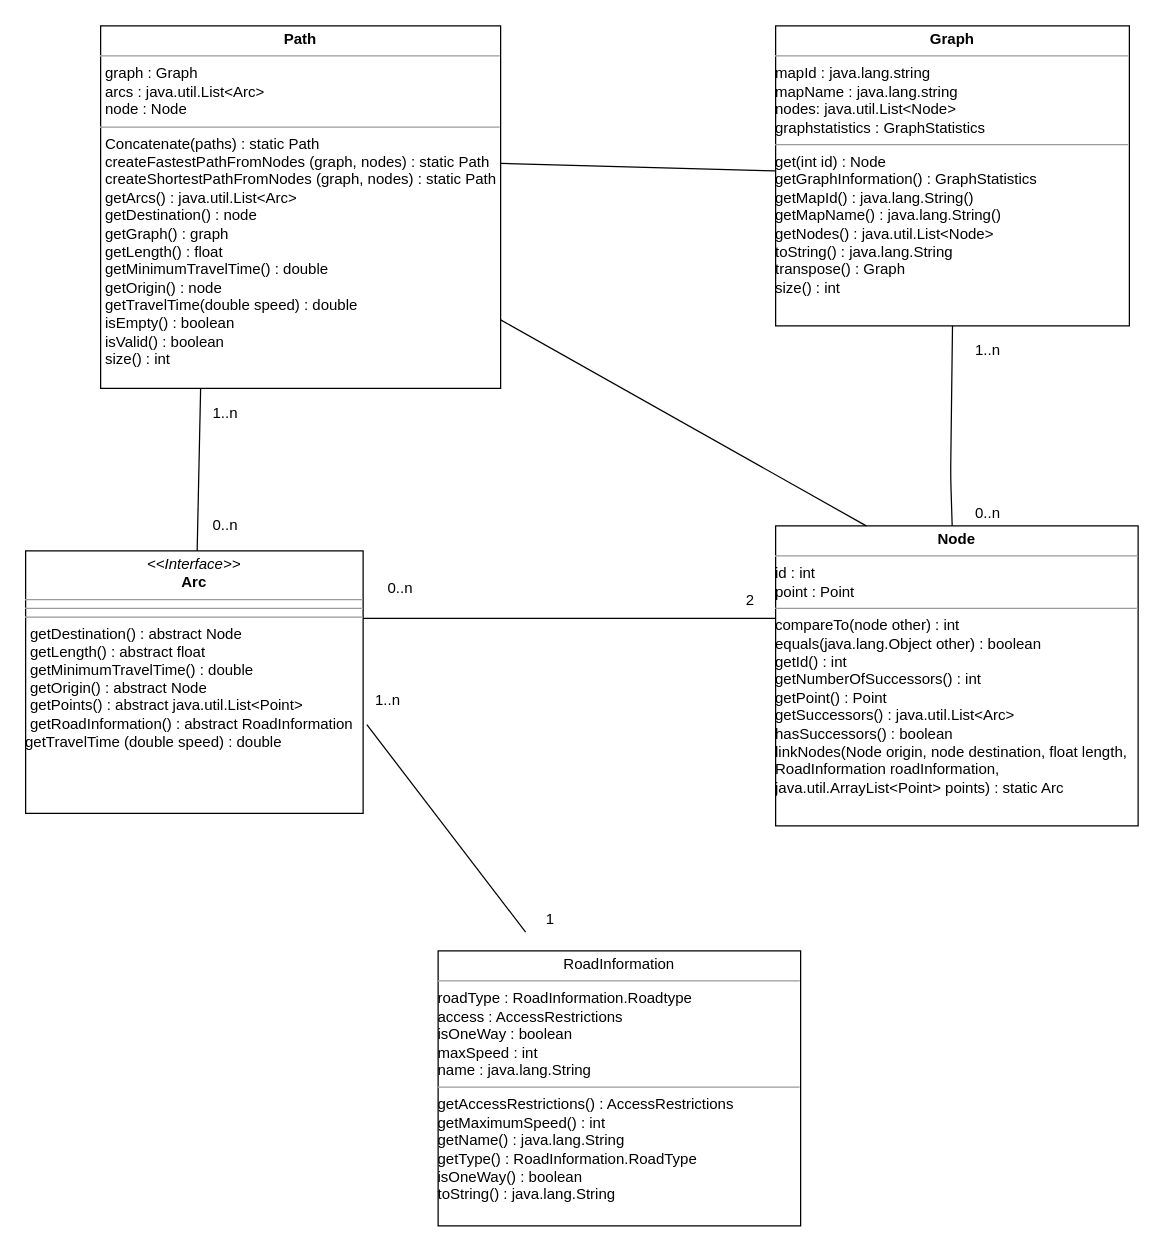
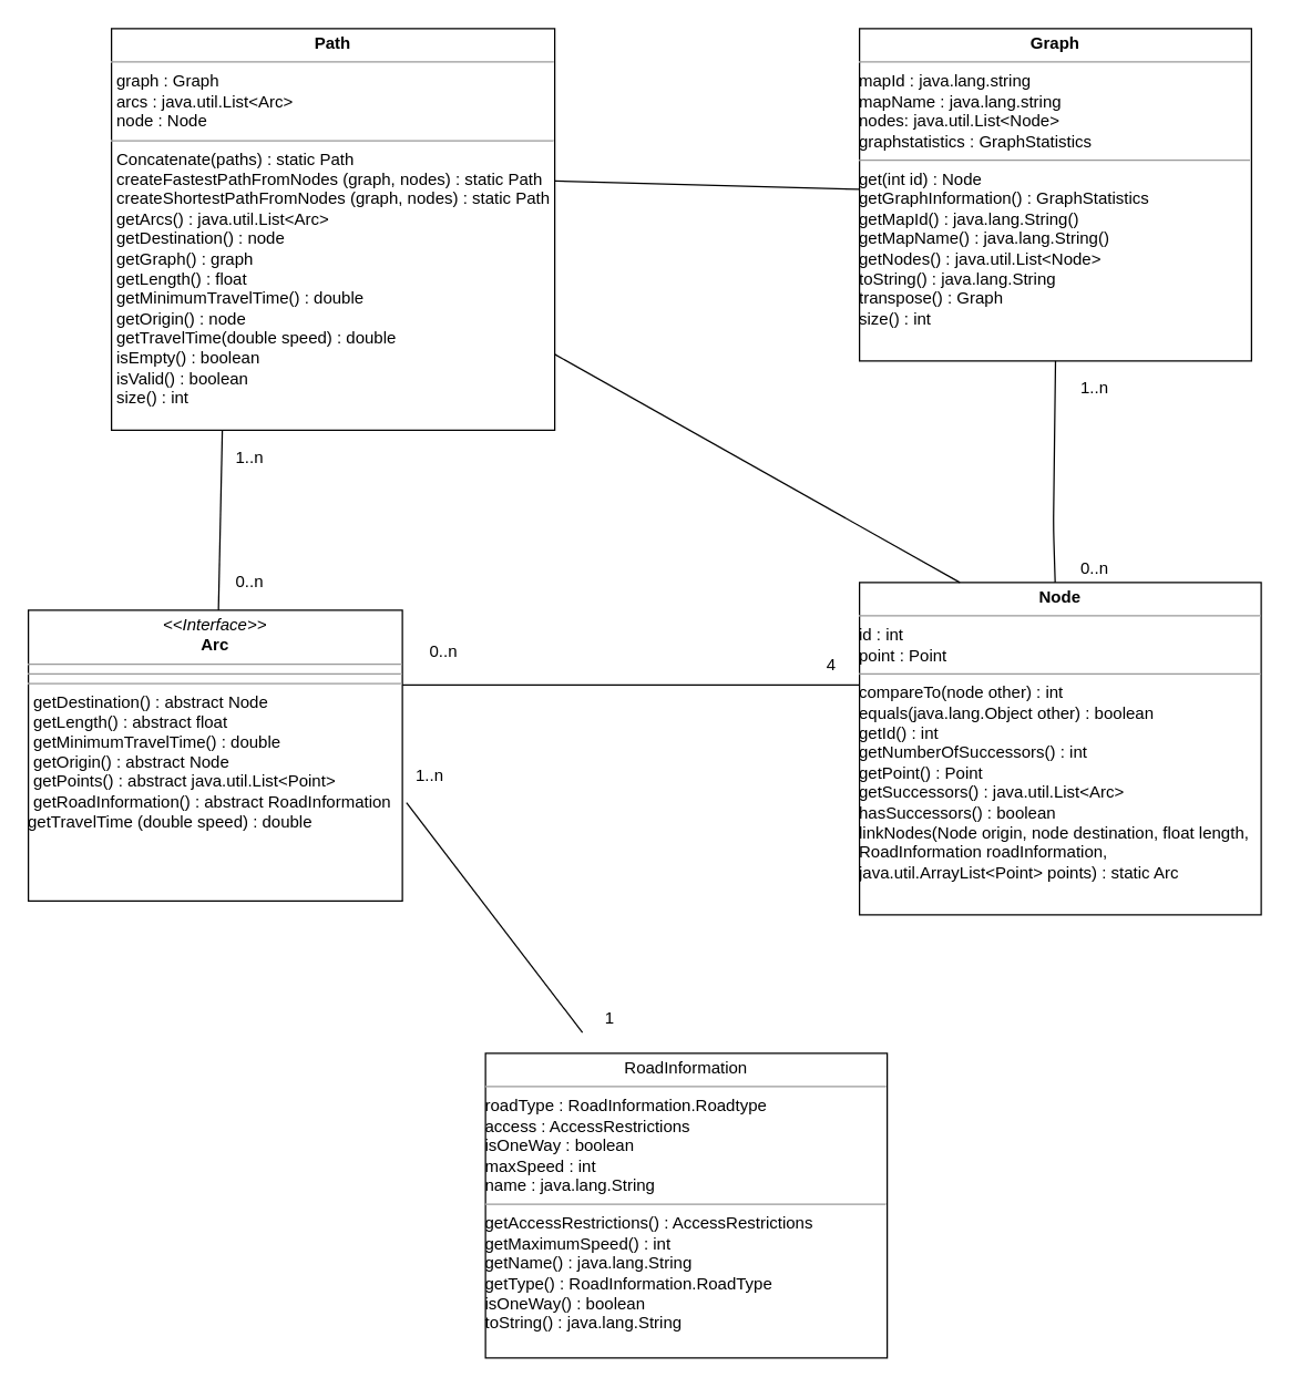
- <mxCell id="7" value="&lt;div&gt;2&lt;/div&gt;" style="text;html=1;strokeColor=none;fillColor=none;align=center;verticalAlign=middle;whiteSpace=wrap;rounded=0;" vertex="1" parent="1"><mxGeometry x="580" y="470" width="40" height="20" as="geometry" /></mxCell>
+ <mxCell id="7" value="&lt;div&gt;4&lt;/div&gt;" style="text;html=1;strokeColor=none;fillColor=none;align=center;verticalAlign=middle;whiteSpace=wrap;rounded=0;" vertex="1" parent="1"><mxGeometry x="580" y="470" width="40" height="20" as="geometry" /></mxCell>
